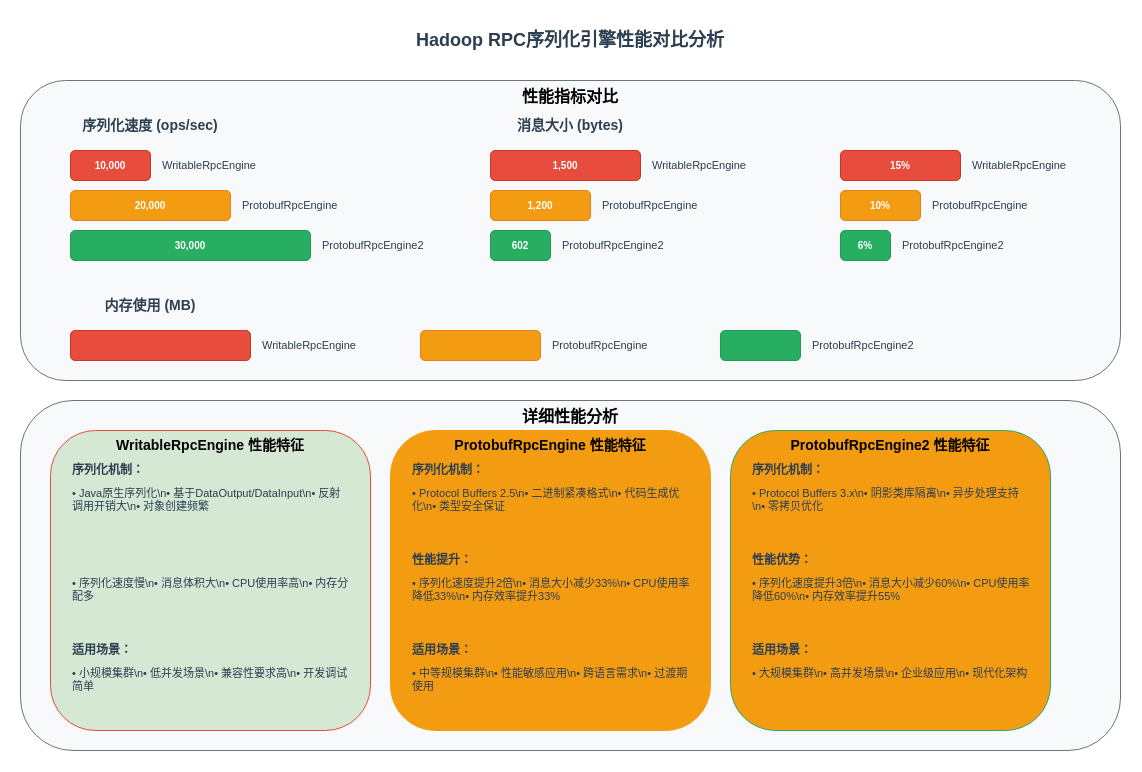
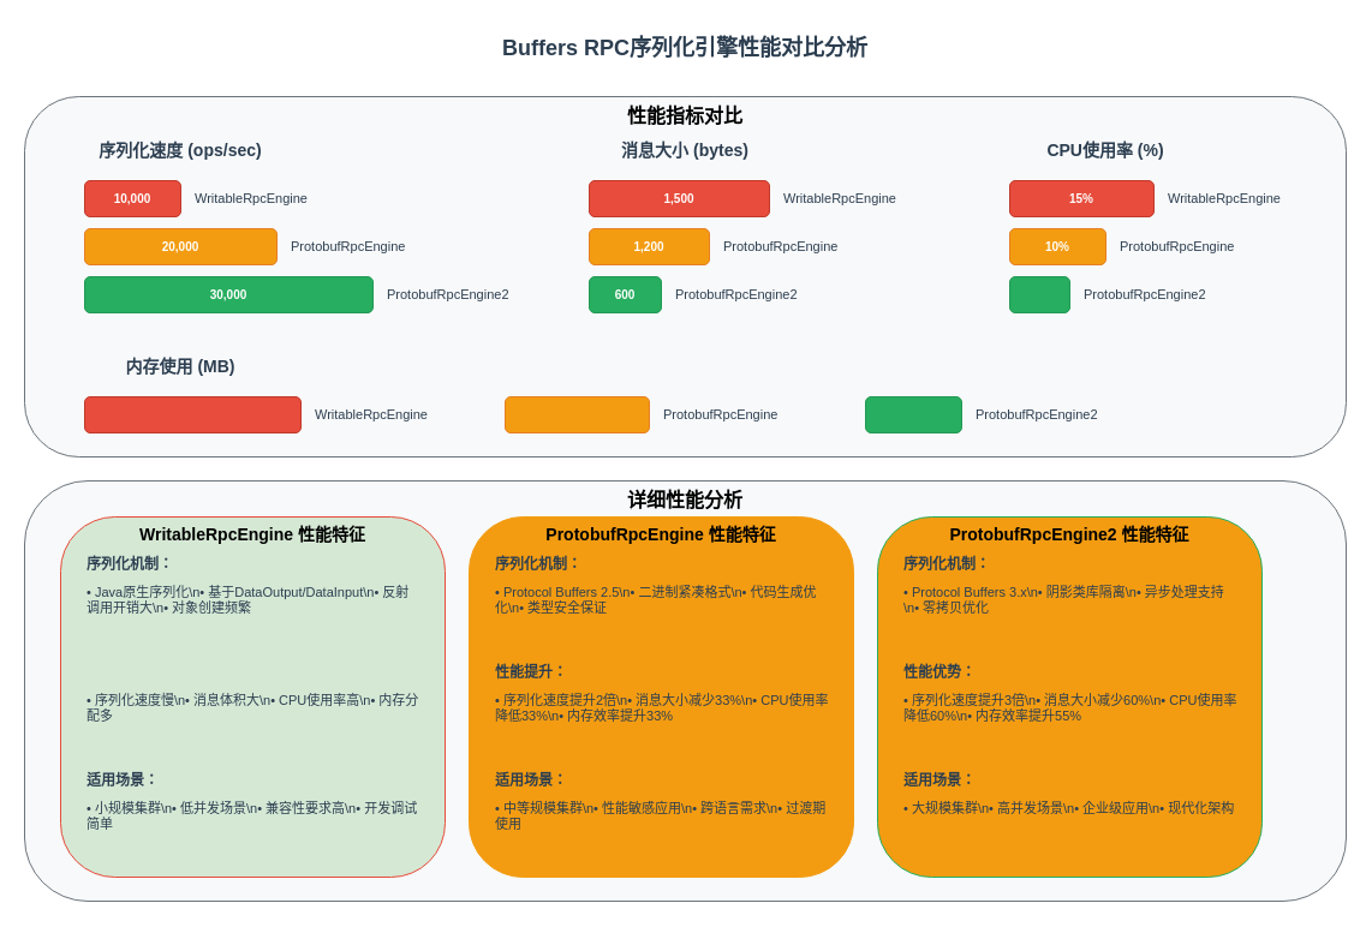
- <mxCell id="2" value="Hadoop RPC序列化引擎性能对比分析" style="text;html=1;strokeColor=none;fillColor=none;align=center;verticalAlign=middle;whiteSpace=wrap;rounded=0;fontSize=18;fontStyle=1;fontColor=#2c3e50;" vertex="1" parent="1"><mxGeometry x="370" y="20" width="400" height="40" as="geometry" /></mxCell>
+ <mxCell id="2" value="Buffers RPC序列化引擎性能对比分析" style="text;html=1;strokeColor=none;fillColor=none;align=center;verticalAlign=middle;whiteSpace=wrap;rounded=0;fontSize=18;fontStyle=1;fontColor=#2c3e50;" vertex="1" parent="1"><mxGeometry x="370" y="20" width="400" height="40" as="geometry" /></mxCell>
+ <mxCell id="24" value="CPU使用率 (%)" style="text;html=1;strokeColor=none;fillColor=none;align=center;verticalAlign=middle;whiteSpace=wrap;rounded=0;fontSize=14;fontStyle=1;fontColor=#2c3e50;" vertex="1" parent="1"><mxGeometry x="820" y="110" width="200" height="30" as="geometry" /></mxCell>
- <mxCell id="23" value="602" style="text;html=1;strokeColor=none;fillColor=none;align=center;verticalAlign=middle;whiteSpace=wrap;rounded=0;fontSize=10;fontColor=#ffffff;fontStyle=1;" vertex="1" parent="1"><mxGeometry x="490" y="230" width="60" height="30" as="geometry" /></mxCell>
+ <mxCell id="23" value="600" style="text;html=1;strokeColor=none;fillColor=none;align=center;verticalAlign=middle;whiteSpace=wrap;rounded=0;fontSize=10;fontColor=#ffffff;fontStyle=1;" vertex="1" parent="1"><mxGeometry x="490" y="230" width="60" height="30" as="geometry" /></mxCell>
- <mxCell id="33" value="6%" style="text;html=1;strokeColor=none;fillColor=none;align=center;verticalAlign=middle;whiteSpace=wrap;rounded=0;fontSize=10;fontColor=#ffffff;fontStyle=1;" vertex="1" parent="1"><mxGeometry x="840" y="230" width="50" height="30" as="geometry" /></mxCell>
